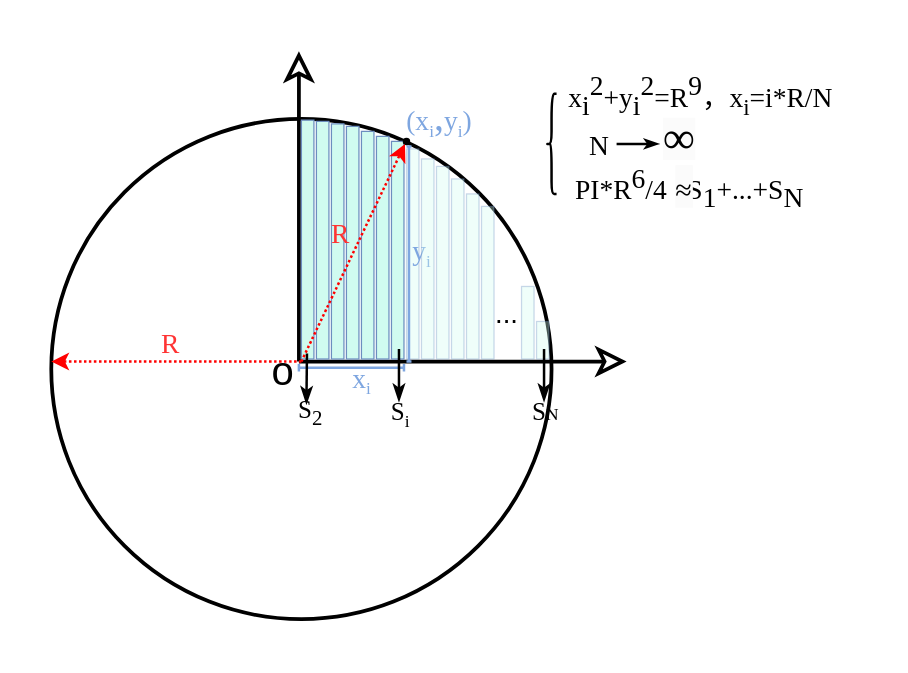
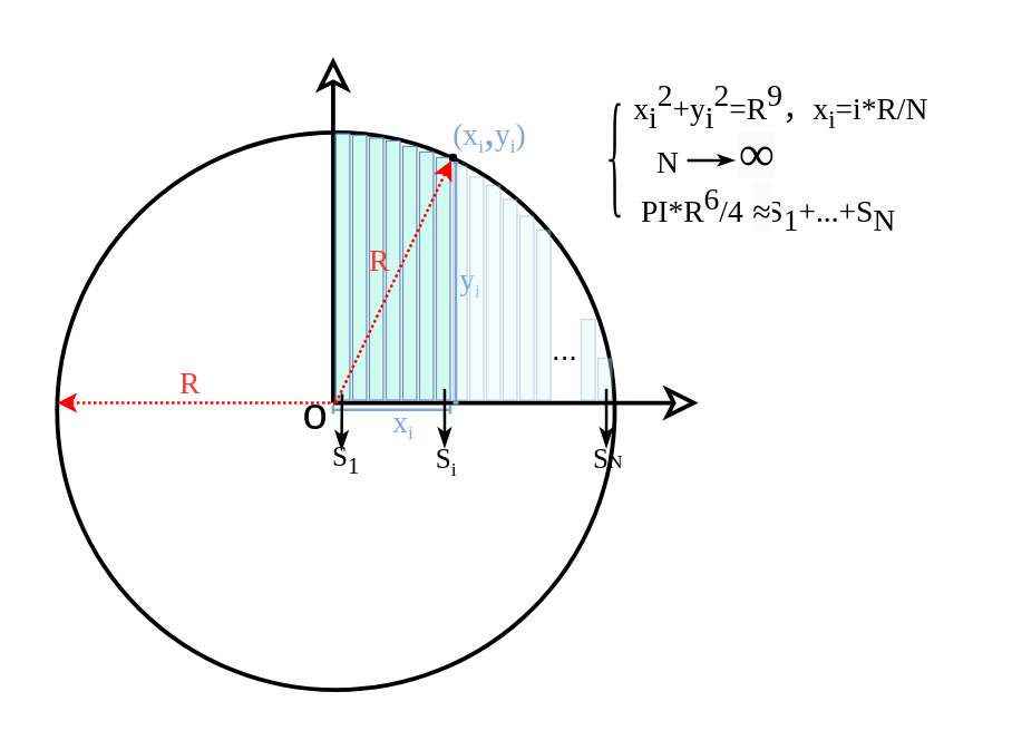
- <mxCell id="20" value="&lt;font size=&quot;1&quot;&gt;S&lt;sub&gt;2&lt;/sub&gt;&lt;/font&gt;" style="text;html=1;strokeColor=none;fillColor=none;align=center;verticalAlign=middle;whiteSpace=wrap;rounded=0;fontSize=16;fontFamily=Comic Sans MS;" parent="1" vertex="1"><mxGeometry x="110.75" y="157" width="25.5" height="10" as="geometry" /></mxCell>
+ <mxCell id="20" value="&lt;font size=&quot;1&quot;&gt;S&lt;sub&gt;1&lt;/sub&gt;&lt;/font&gt;" style="text;html=1;strokeColor=none;fillColor=none;align=center;verticalAlign=middle;whiteSpace=wrap;rounded=0;fontSize=16;fontFamily=Comic Sans MS;" parent="1" vertex="1"><mxGeometry x="110.75" y="157" width="25.5" height="10" as="geometry" /></mxCell>
